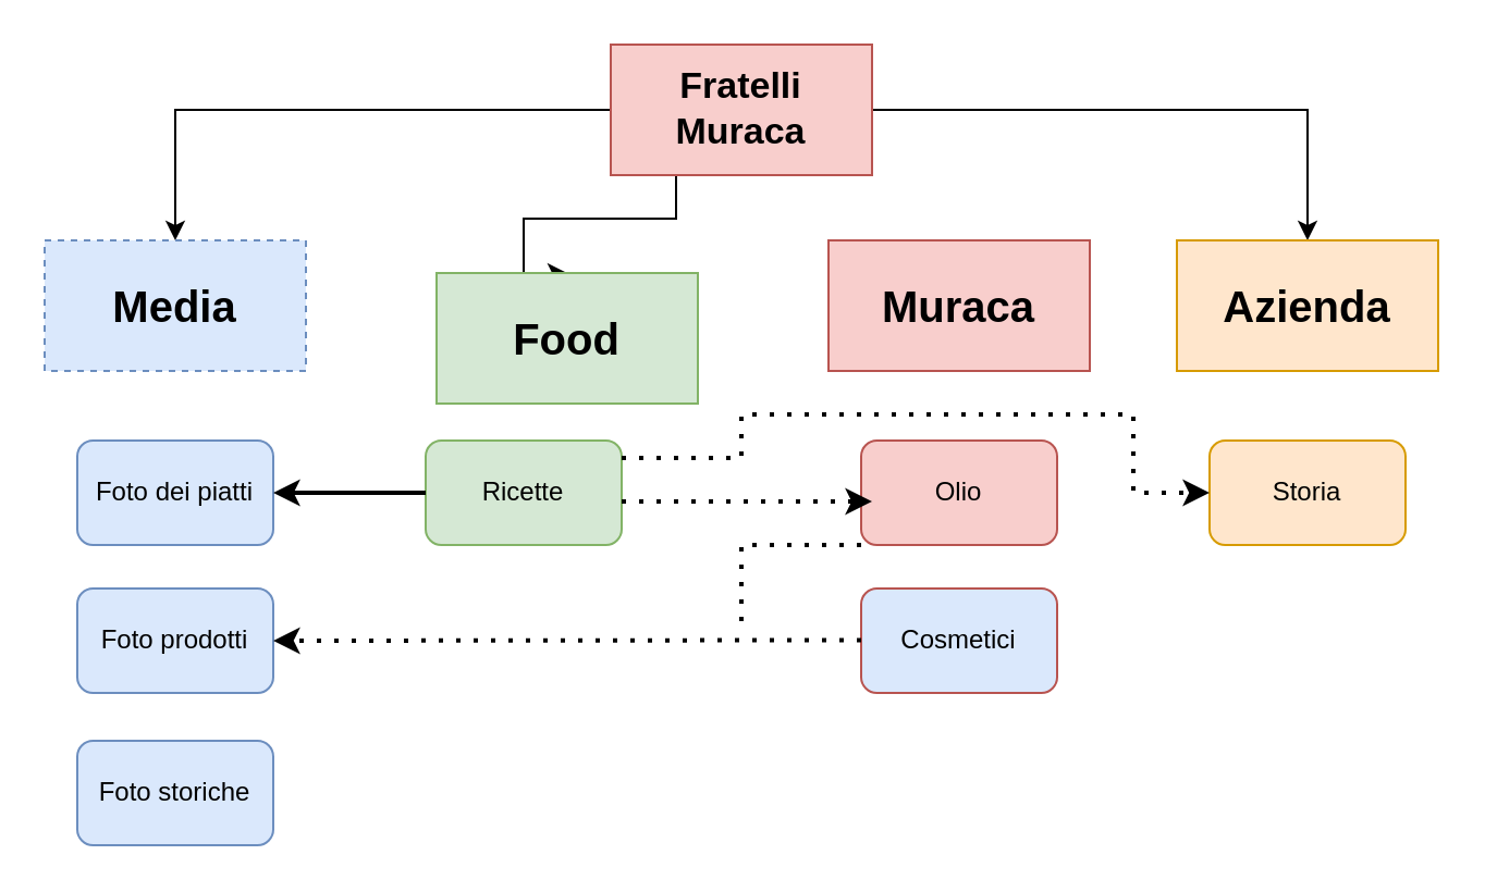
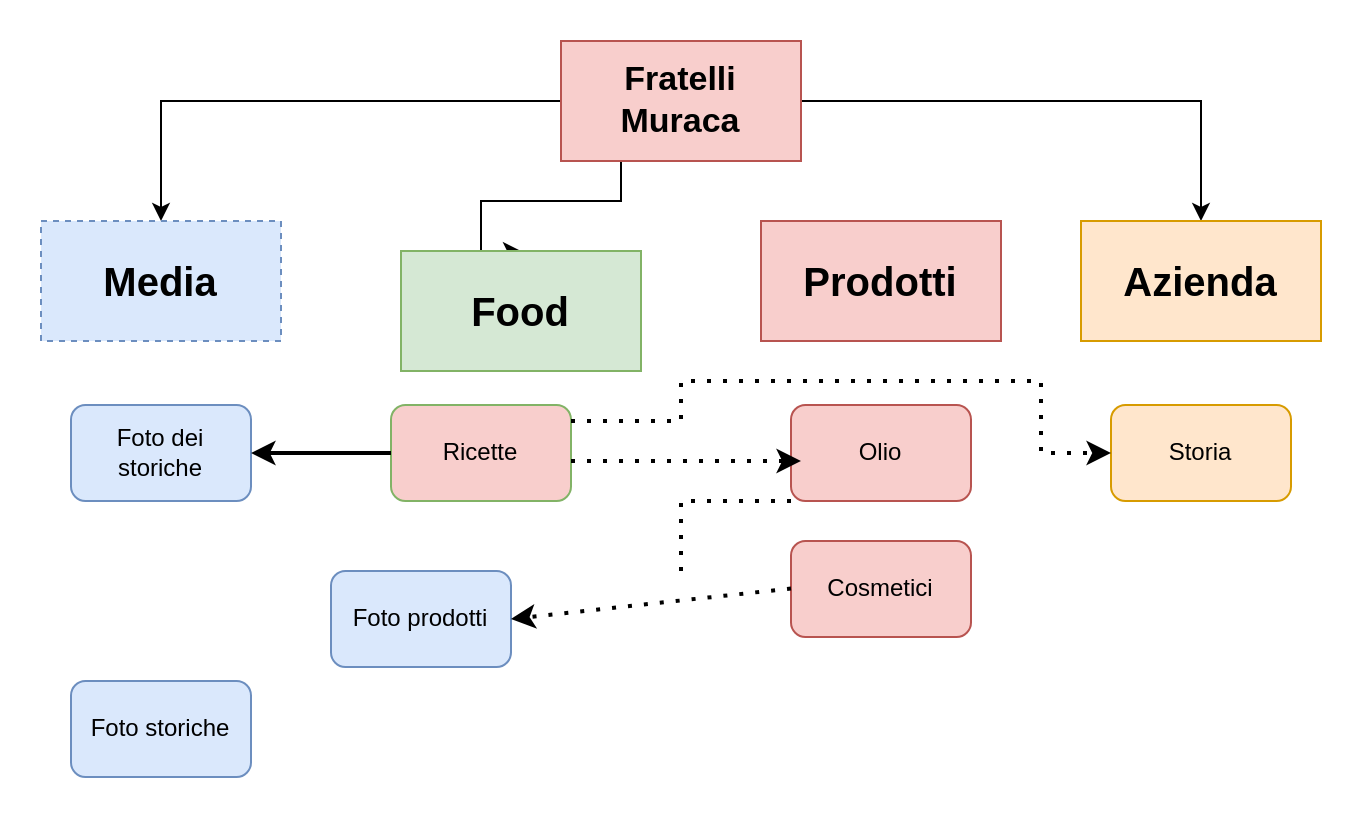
- <mxCell id="8" value="Muraca" style="rounded=0;whiteSpace=wrap;html=1;fontSize=20;fontStyle=1;fillColor=#f8cecc;strokeColor=#b85450;" parent="1" vertex="1"><mxGeometry x="380" y="110" width="120" height="60" as="geometry" /></mxCell>
+ <mxCell id="8" value="Prodotti" style="rounded=0;whiteSpace=wrap;html=1;fontSize=20;fontStyle=1;fillColor=#f8cecc;strokeColor=#b85450;" parent="1" vertex="1"><mxGeometry x="380" y="110" width="120" height="60" as="geometry" /></mxCell>
- <mxCell id="10" value="Foto dei piatti" style="rounded=1;whiteSpace=wrap;html=1;fillColor=#dae8fc;strokeColor=#6c8ebf;" parent="1" vertex="1"><mxGeometry x="35" y="202" width="90" height="48" as="geometry" /></mxCell>
+ <mxCell id="10" value="Foto dei storiche" style="rounded=1;whiteSpace=wrap;html=1;fillColor=#dae8fc;strokeColor=#6c8ebf;" parent="1" vertex="1"><mxGeometry x="35" y="202" width="90" height="48" as="geometry" /></mxCell>
- <mxCell id="13" value="Ricette" style="rounded=1;whiteSpace=wrap;html=1;fillColor=#d5e8d4;strokeColor=#82b366;" parent="1" vertex="1"><mxGeometry x="195" y="202" width="90" height="48" as="geometry" /></mxCell>
+ <mxCell id="13" value="Ricette" style="rounded=1;whiteSpace=wrap;html=1;fillColor=#f8cecc;strokeColor=#82b366;" parent="1" vertex="1"><mxGeometry x="195" y="202" width="90" height="48" as="geometry" /></mxCell>
- <mxCell id="12" value="Foto prodotti" style="rounded=1;whiteSpace=wrap;html=1;fillColor=#dae8fc;strokeColor=#6c8ebf;" parent="1" vertex="1"><mxGeometry x="35" y="270" width="90" height="48" as="geometry" /></mxCell>
+ <mxCell id="12" value="Foto prodotti" style="rounded=1;whiteSpace=wrap;html=1;fillColor=#dae8fc;strokeColor=#6c8ebf;" parent="1" vertex="1"><mxGeometry x="165" y="285" width="90" height="48" as="geometry" /></mxCell>
- <mxCell id="15" value="Cosmetici" style="rounded=1;whiteSpace=wrap;html=1;fillColor=#dae8fc;strokeColor=#b85450;" parent="1" vertex="1"><mxGeometry x="395" y="270" width="90" height="48" as="geometry" /></mxCell>
+ <mxCell id="15" value="Cosmetici" style="rounded=1;whiteSpace=wrap;html=1;fillColor=#f8cecc;strokeColor=#b85450;" parent="1" vertex="1"><mxGeometry x="395" y="270" width="90" height="48" as="geometry" /></mxCell>
